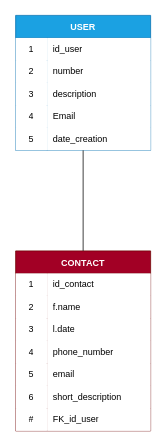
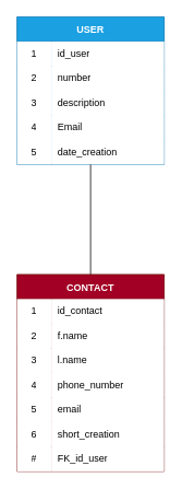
- <mxCell id="27" value="l.date" style="shape=partialRectangle;html=1;whiteSpace=wrap;connectable=0;fillColor=#FFFFFF;top=0;left=0;bottom=0;right=0;align=left;spacingLeft=6;overflow=hidden;labelBackgroundColor=none;fontColor=#000000;" vertex="1" parent="25"><mxGeometry x="42" width="138" height="30" as="geometry"><mxRectangle width="138" height="30" as="alternateBounds" /></mxGeometry></mxCell>
+ <mxCell id="27" value="l.name" style="shape=partialRectangle;html=1;whiteSpace=wrap;connectable=0;fillColor=#FFFFFF;top=0;left=0;bottom=0;right=0;align=left;spacingLeft=6;overflow=hidden;labelBackgroundColor=none;fontColor=#000000;" vertex="1" parent="25"><mxGeometry x="42" width="138" height="30" as="geometry"><mxRectangle width="138" height="30" as="alternateBounds" /></mxGeometry></mxCell>
- <mxCell id="36" value="short_description" style="shape=partialRectangle;html=1;whiteSpace=wrap;connectable=0;fillColor=#FFFFFF;top=0;left=0;bottom=0;right=0;align=left;spacingLeft=6;overflow=hidden;labelBackgroundColor=none;fontColor=#000000;" vertex="1" parent="34"><mxGeometry x="42" width="138" height="30" as="geometry"><mxRectangle width="138" height="30" as="alternateBounds" /></mxGeometry></mxCell>
+ <mxCell id="36" value="short_creation" style="shape=partialRectangle;html=1;whiteSpace=wrap;connectable=0;fillColor=#FFFFFF;top=0;left=0;bottom=0;right=0;align=left;spacingLeft=6;overflow=hidden;labelBackgroundColor=none;fontColor=#000000;" vertex="1" parent="34"><mxGeometry x="42" width="138" height="30" as="geometry"><mxRectangle width="138" height="30" as="alternateBounds" /></mxGeometry></mxCell>
